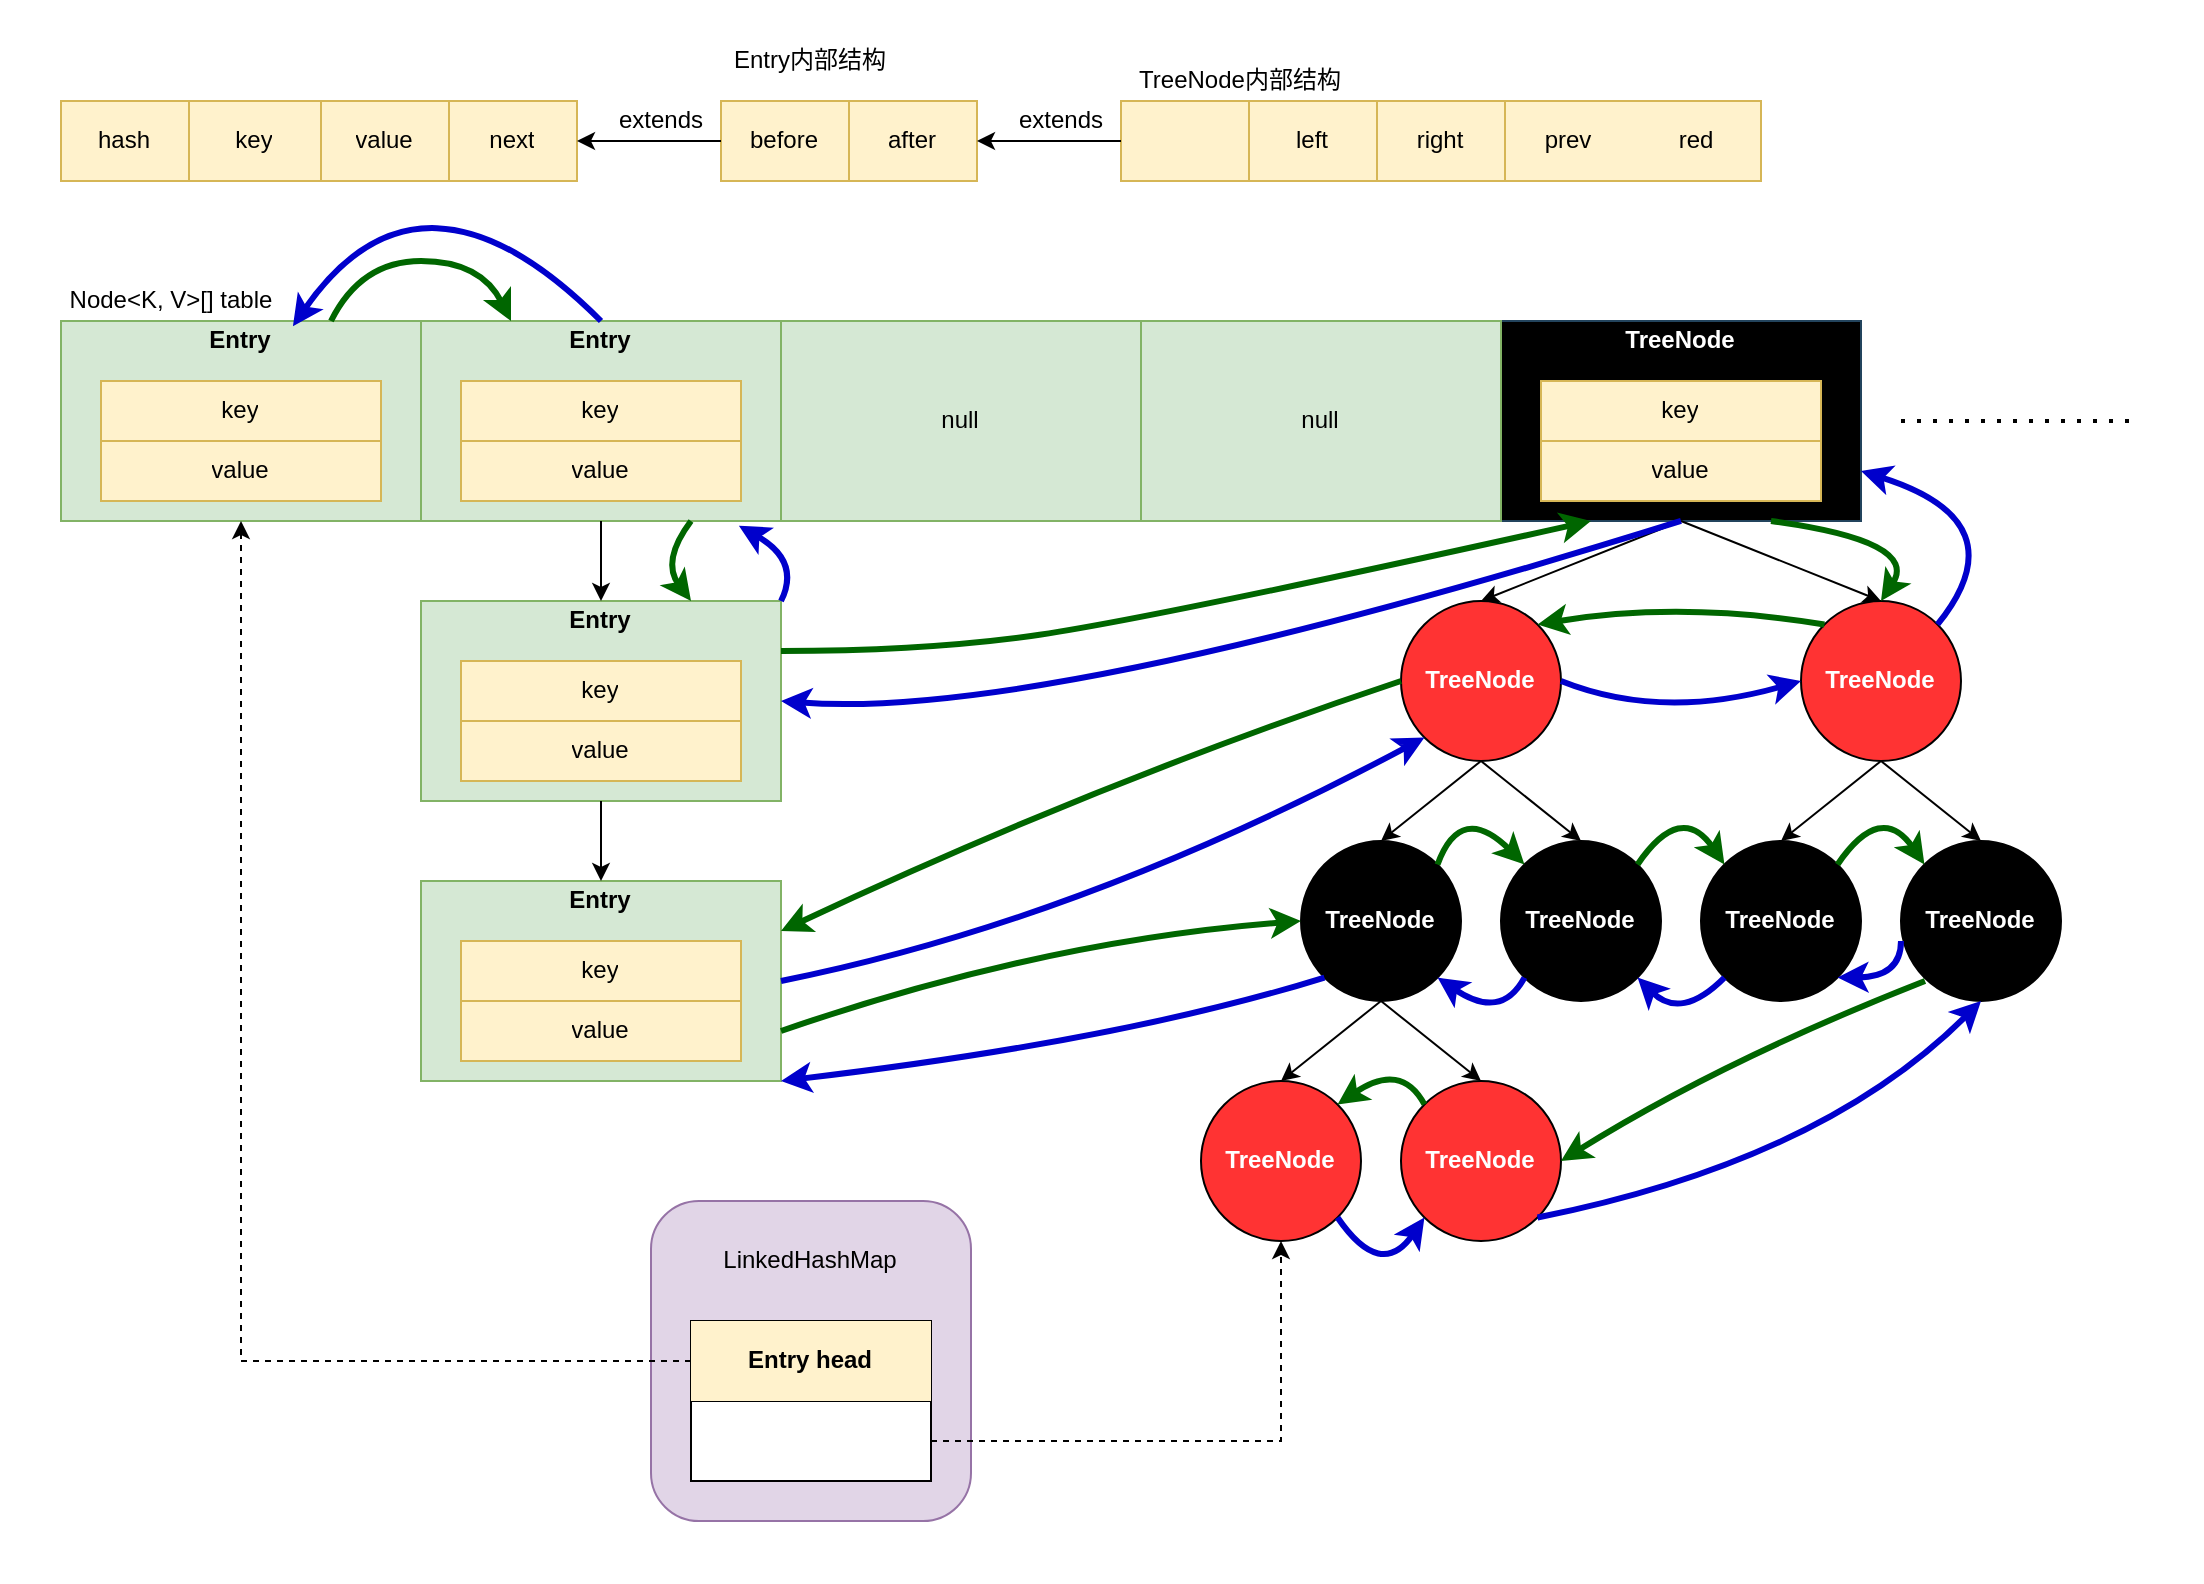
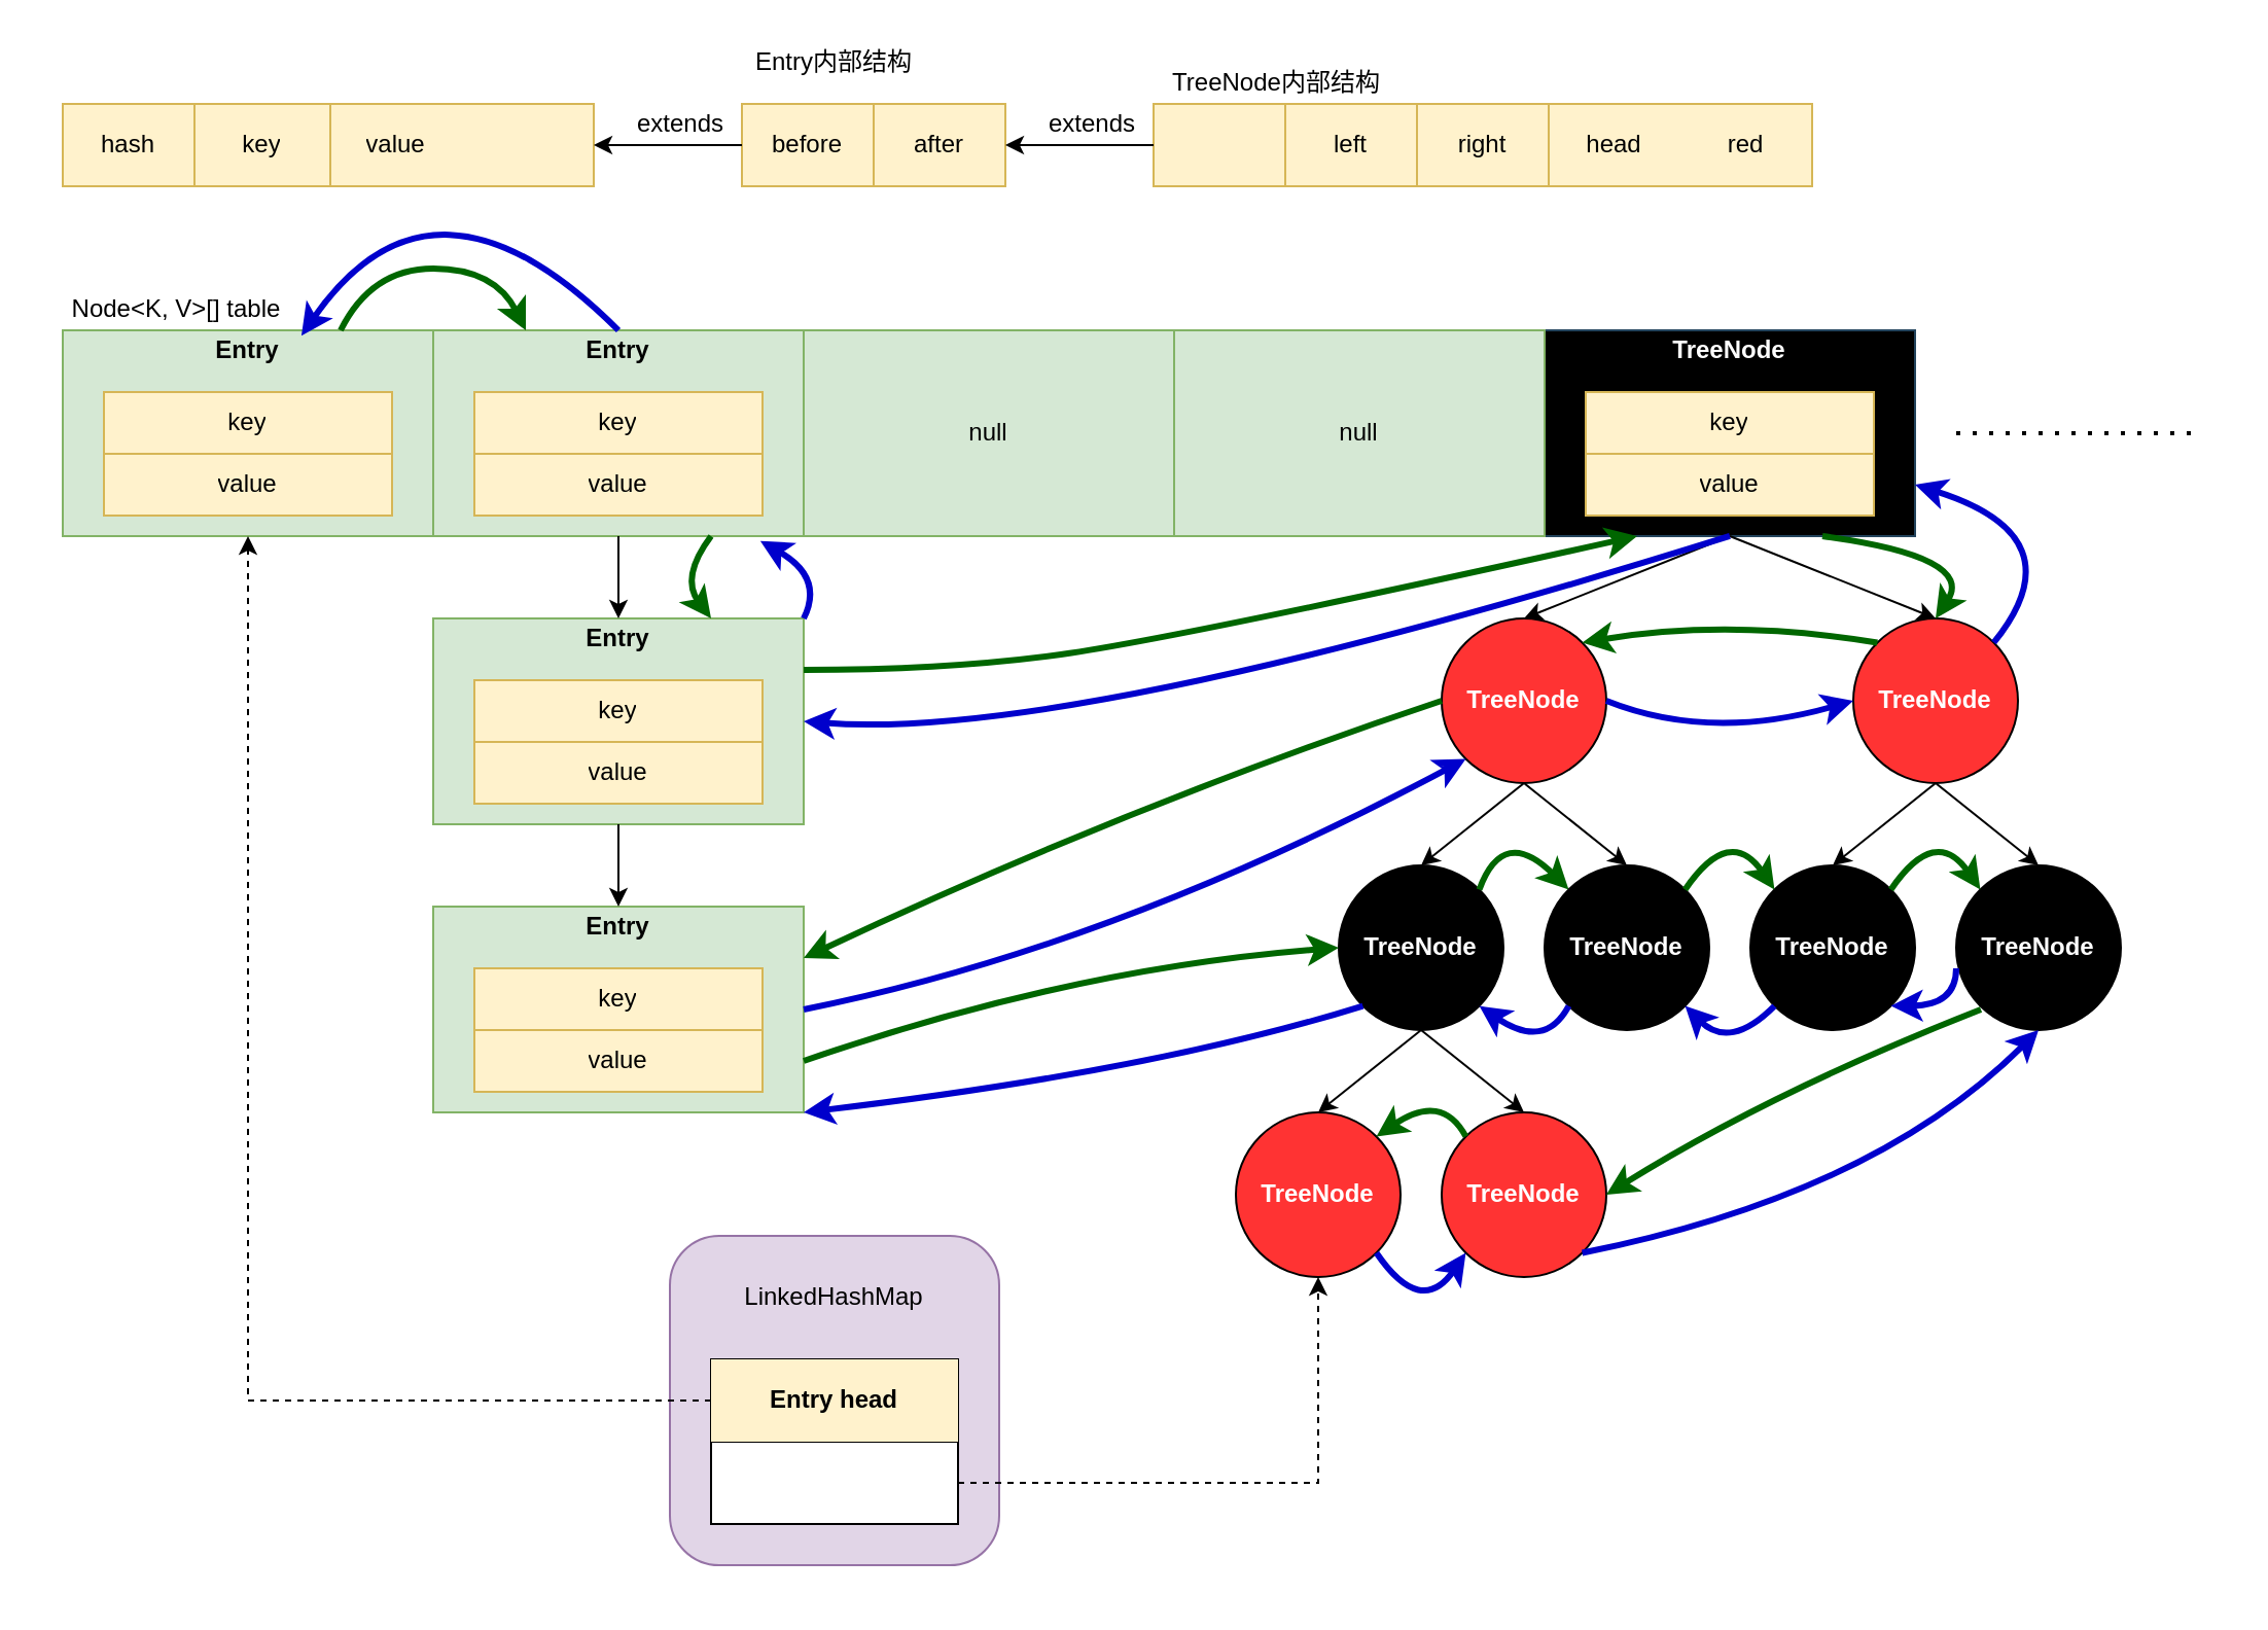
- <mxCell id="15" value="next" style="shape=partialRectangle;html=1;whiteSpace=wrap;connectable=0;fillColor=none;top=0;left=0;bottom=0;right=0;overflow=hidden;" vertex="1" parent="11"><mxGeometry x="194" width="64" height="40" as="geometry" /></mxCell>
- <mxCell id="85" value="prev" style="shape=partialRectangle;html=1;whiteSpace=wrap;connectable=0;fillColor=none;top=0;left=0;bottom=0;right=0;overflow=hidden;" vertex="1" parent="82"><mxGeometry x="192" width="64" height="40" as="geometry" /></mxCell>
+ <mxCell id="85" value="head" style="shape=partialRectangle;html=1;whiteSpace=wrap;connectable=0;fillColor=none;top=0;left=0;bottom=0;right=0;overflow=hidden;" vertex="1" parent="82"><mxGeometry x="192" width="64" height="40" as="geometry" /></mxCell>
